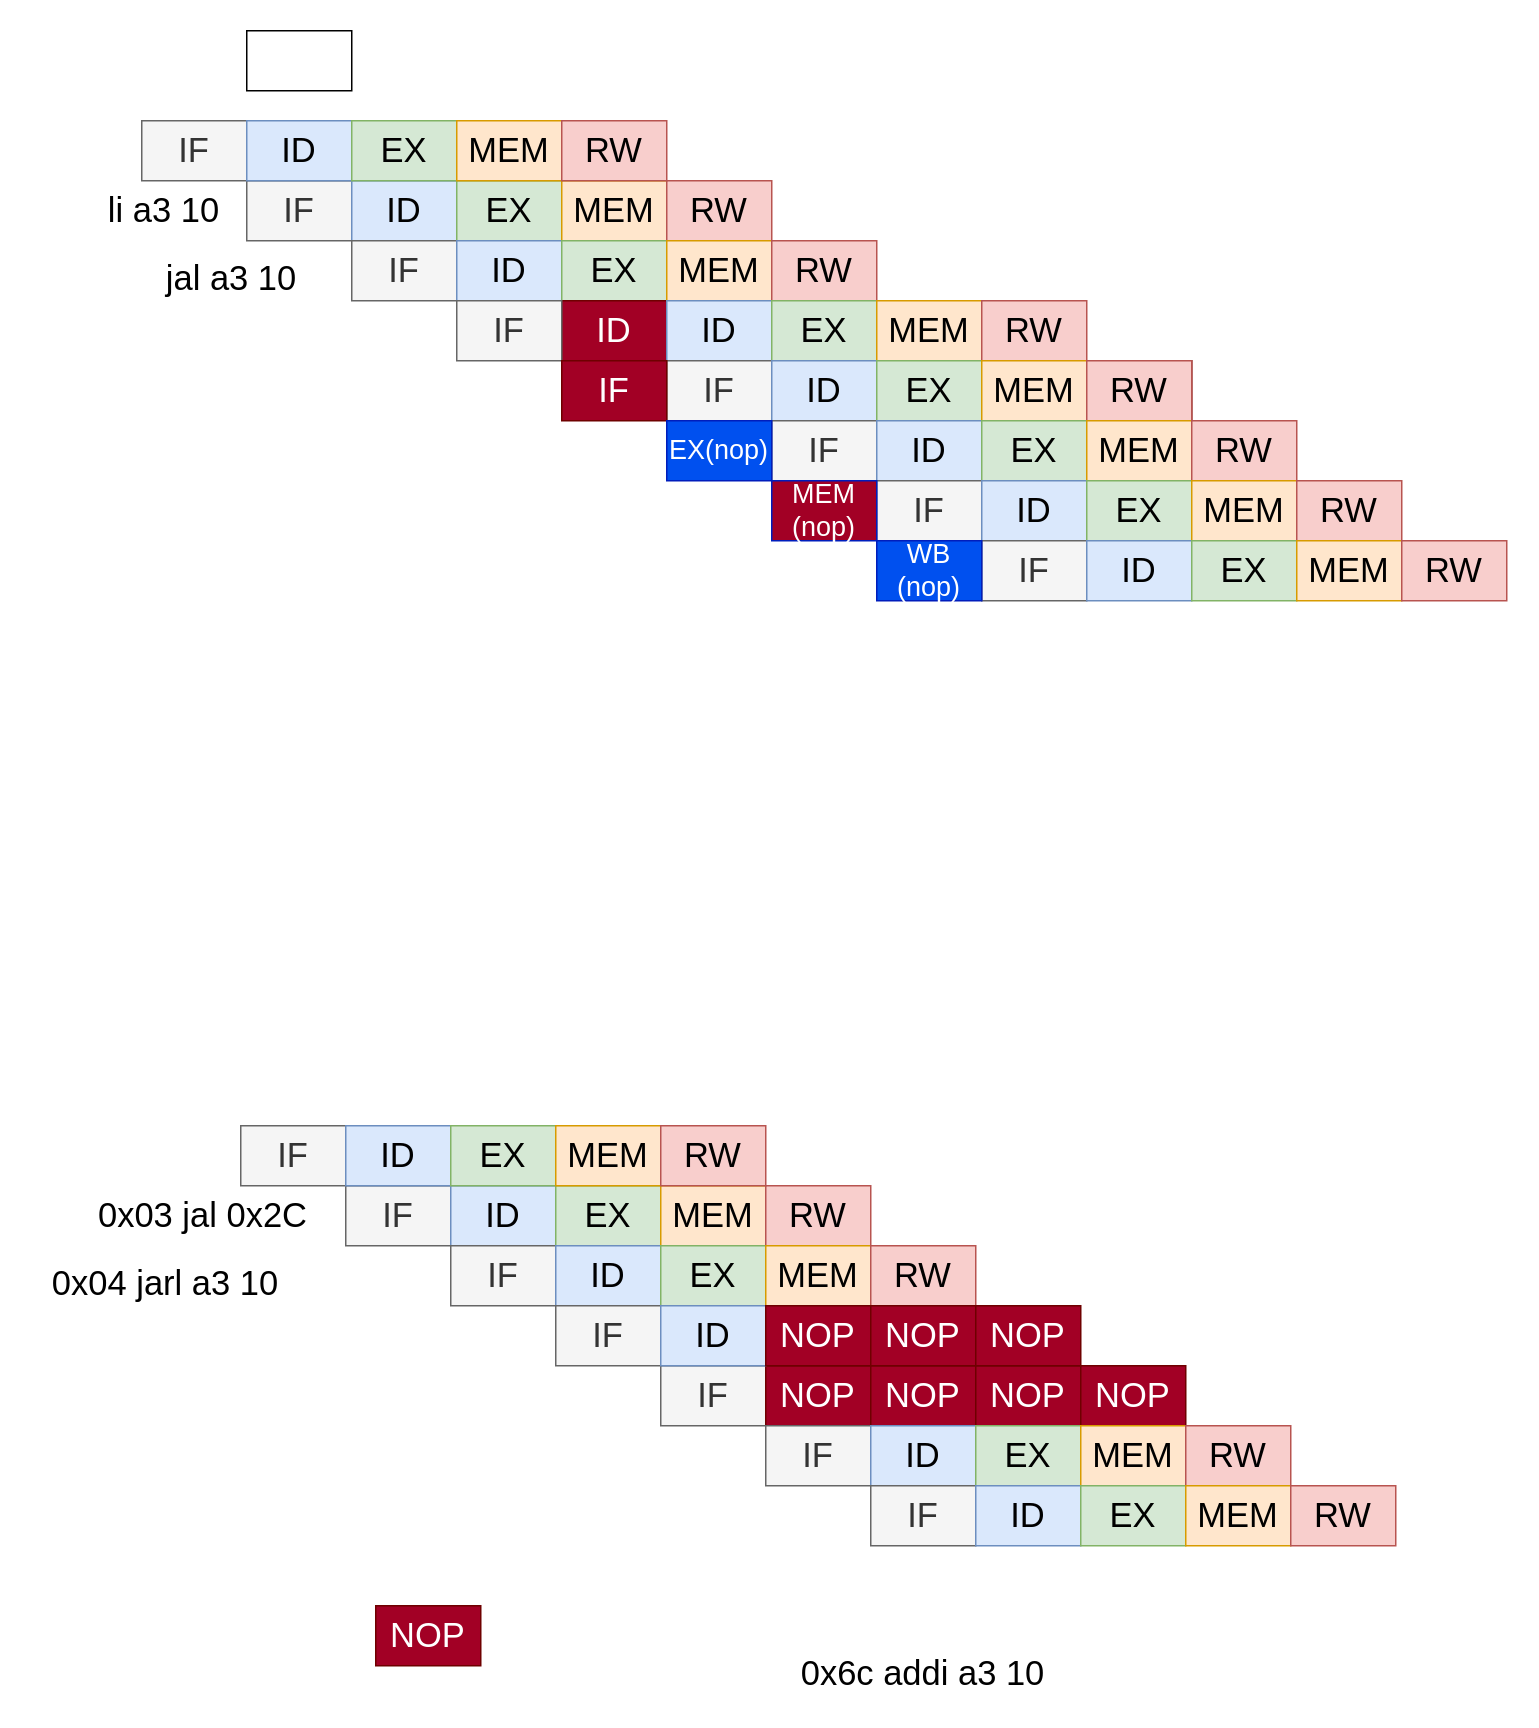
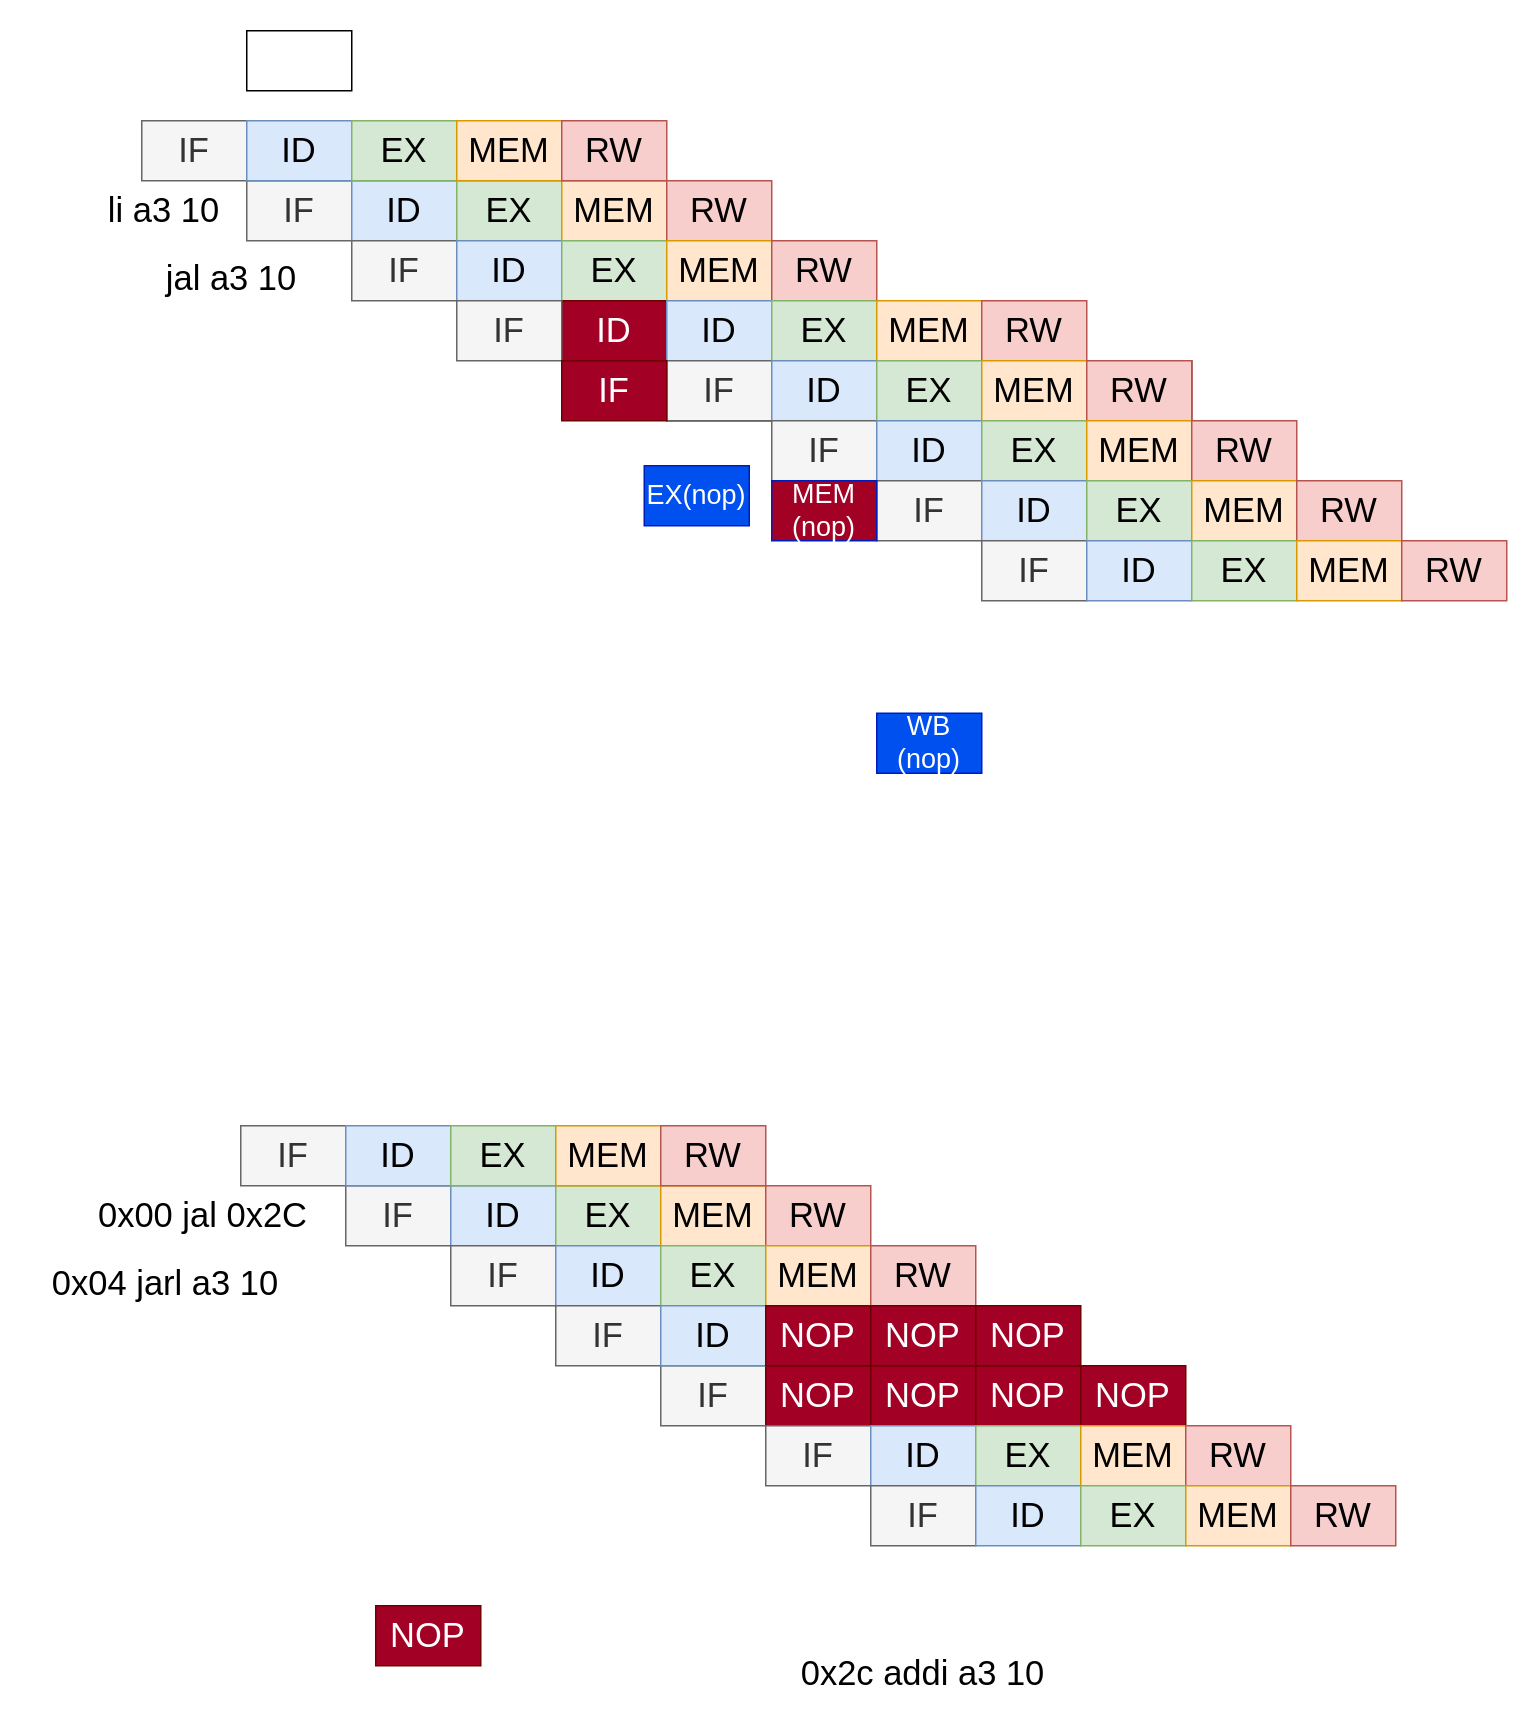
- <mxCell id="88" value="EX(nop)" style="whiteSpace=wrap;html=1;align=center;fontSize=18;fillColor=#0050ef;strokeColor=#001DBC;fontColor=#ffffff;" vertex="1" parent="1"><mxGeometry x="444" y="280" width="70" height="40" as="geometry" /></mxCell>
+ <mxCell id="88" value="EX(nop)" style="whiteSpace=wrap;html=1;align=center;fontSize=18;fillColor=#0050ef;strokeColor=#001DBC;fontColor=#ffffff;" vertex="1" parent="1"><mxGeometry x="429" y="310" width="70" height="40" as="geometry" /></mxCell>
- <mxCell id="102" value="WB&lt;br&gt;(nop)" style="whiteSpace=wrap;html=1;align=center;fontSize=18;fillColor=#0050ef;strokeColor=#001DBC;fontColor=#ffffff;" vertex="1" parent="1"><mxGeometry x="584" y="360" width="70" height="40" as="geometry" /></mxCell>
+ <mxCell id="102" value="WB&lt;br&gt;(nop)" style="whiteSpace=wrap;html=1;align=center;fontSize=18;fillColor=#0050ef;strokeColor=#001DBC;fontColor=#ffffff;" vertex="1" parent="1"><mxGeometry x="584" y="475" width="70" height="40" as="geometry" /></mxCell>
- <mxCell id="35" value="0x03 jal 0x2C" style="text;html=1;strokeColor=none;fillColor=none;align=center;verticalAlign=middle;whiteSpace=wrap;rounded=0;fontSize=23;" parent="1" vertex="1"><mxGeometry x="30" y="795" width="210" height="30" as="geometry" /></mxCell>
+ <mxCell id="35" value="0x00 jal 0x2C" style="text;html=1;strokeColor=none;fillColor=none;align=center;verticalAlign=middle;whiteSpace=wrap;rounded=0;fontSize=23;" parent="1" vertex="1"><mxGeometry x="30" y="795" width="210" height="30" as="geometry" /></mxCell>
- <mxCell id="55" value="0x6c addi a3 10" style="text;html=1;strokeColor=none;fillColor=none;align=center;verticalAlign=middle;whiteSpace=wrap;rounded=0;fontSize=23;" parent="1" vertex="1"><mxGeometry x="530" y="1100" width="170" height="30" as="geometry" /></mxCell>
+ <mxCell id="55" value="0x2c addi a3 10" style="text;html=1;strokeColor=none;fillColor=none;align=center;verticalAlign=middle;whiteSpace=wrap;rounded=0;fontSize=23;" parent="1" vertex="1"><mxGeometry x="530" y="1100" width="170" height="30" as="geometry" /></mxCell>
